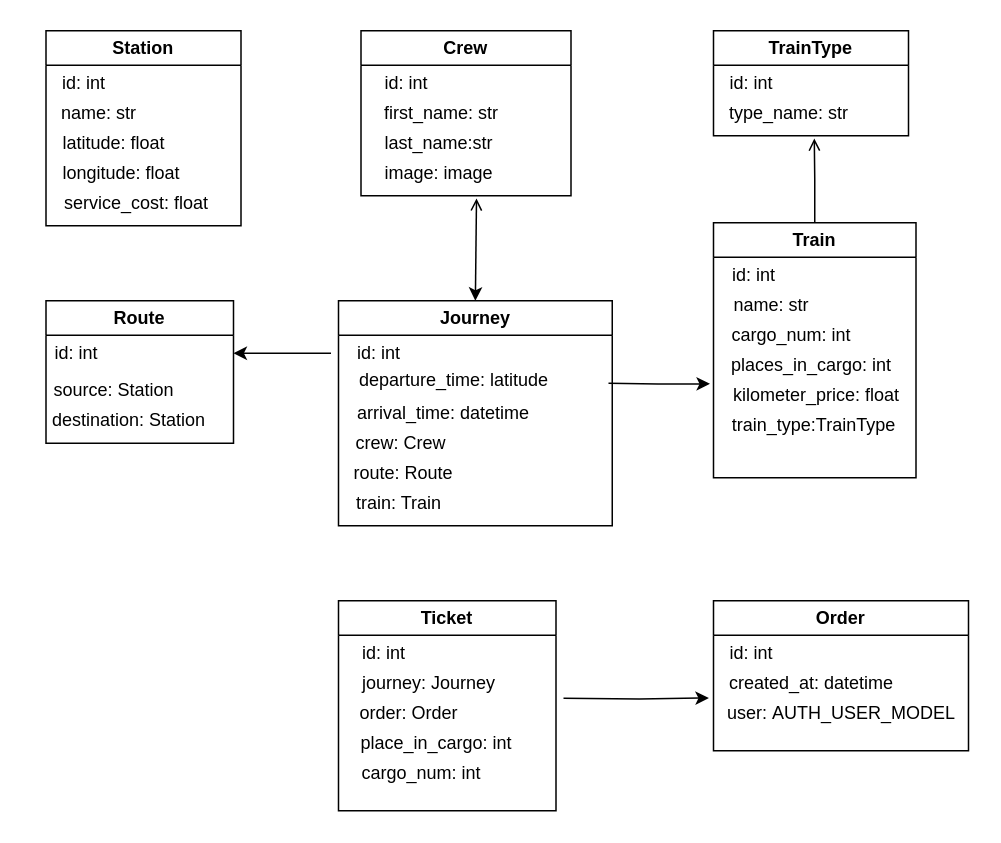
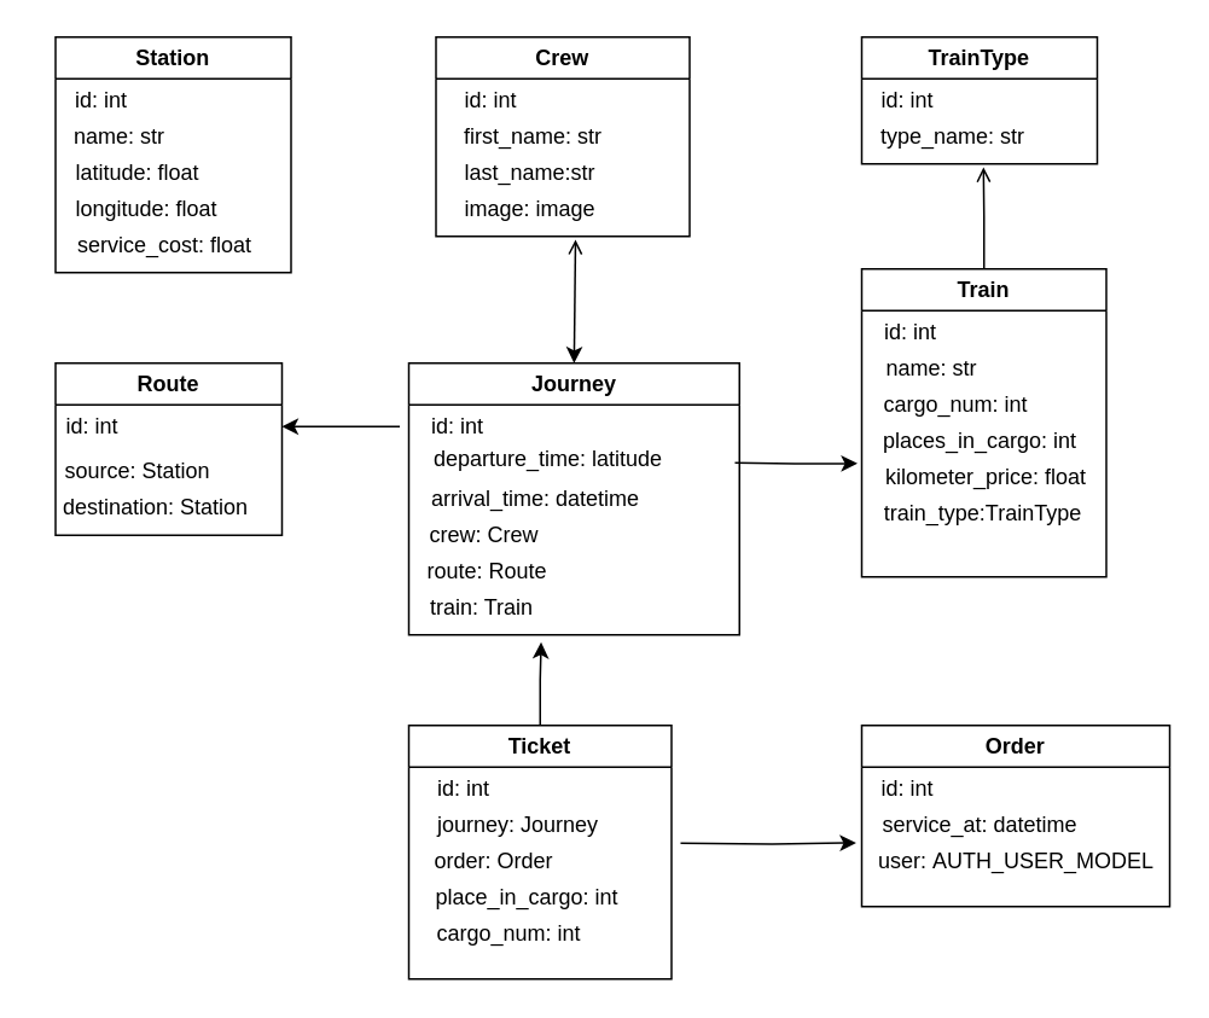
+ <mxCell id="48" style="edgeStyle=orthogonalEdgeStyle;rounded=0;orthogonalLoop=1;jettySize=auto;html=1;entryX=0.913;entryY=1.136;entryDx=0;entryDy=0;entryPerimeter=0;" edge="1" parent="1" source="35" target="27"><mxGeometry relative="1" as="geometry" /></mxCell>
- <mxCell id="43" value="created_at: datetime" style="text;html=1;align=center;verticalAlign=middle;resizable=0;points=[];autosize=1;strokeColor=none;fillColor=none;" vertex="1" parent="41"><mxGeometry y="40" width="130" height="30" as="geometry" /></mxCell>
+ <mxCell id="43" value="service_at: datetime" style="text;html=1;align=center;verticalAlign=middle;resizable=0;points=[];autosize=1;strokeColor=none;fillColor=none;" vertex="1" parent="41"><mxGeometry y="40" width="130" height="30" as="geometry" /></mxCell>
